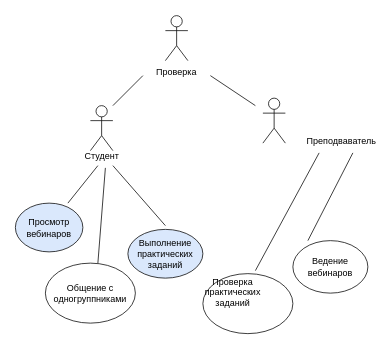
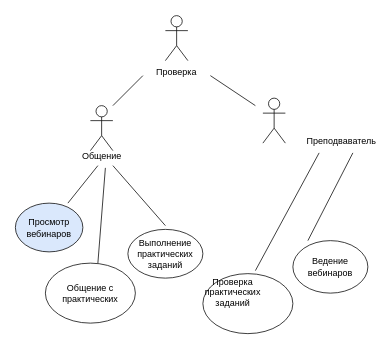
- <mxCell id="9" value="Студент" style="text;html=1;align=center;verticalAlign=middle;resizable=0;points=[];autosize=1;strokeColor=none;fillColor=none;" vertex="1" parent="1"><mxGeometry x="100" y="193" width="70" height="30" as="geometry" /></mxCell>
+ <mxCell id="9" value="Общение" style="text;html=1;align=center;verticalAlign=middle;resizable=0;points=[];autosize=1;strokeColor=none;fillColor=none;" vertex="1" parent="1"><mxGeometry x="100" y="193" width="70" height="30" as="geometry" /></mxCell>
- <mxCell id="11" value="Выполнение практических заданий" style="ellipse;whiteSpace=wrap;html=1;fillColor=#dae8fc;" vertex="1" parent="1"><mxGeometry x="170" y="305" width="100" height="65" as="geometry" /></mxCell>
+ <mxCell id="11" value="Выполнение практических заданий" style="ellipse;whiteSpace=wrap;html=1;" vertex="1" parent="1"><mxGeometry x="170" y="305" width="100" height="65" as="geometry" /></mxCell>
- <mxCell id="13" value="Общение с одногруппниками" style="ellipse;whiteSpace=wrap;html=1;" vertex="1" parent="1"><mxGeometry x="60" y="350" width="120" height="80" as="geometry" /></mxCell>
+ <mxCell id="13" value="Общение с практических" style="ellipse;whiteSpace=wrap;html=1;" vertex="1" parent="1"><mxGeometry x="60" y="350" width="120" height="80" as="geometry" /></mxCell>
